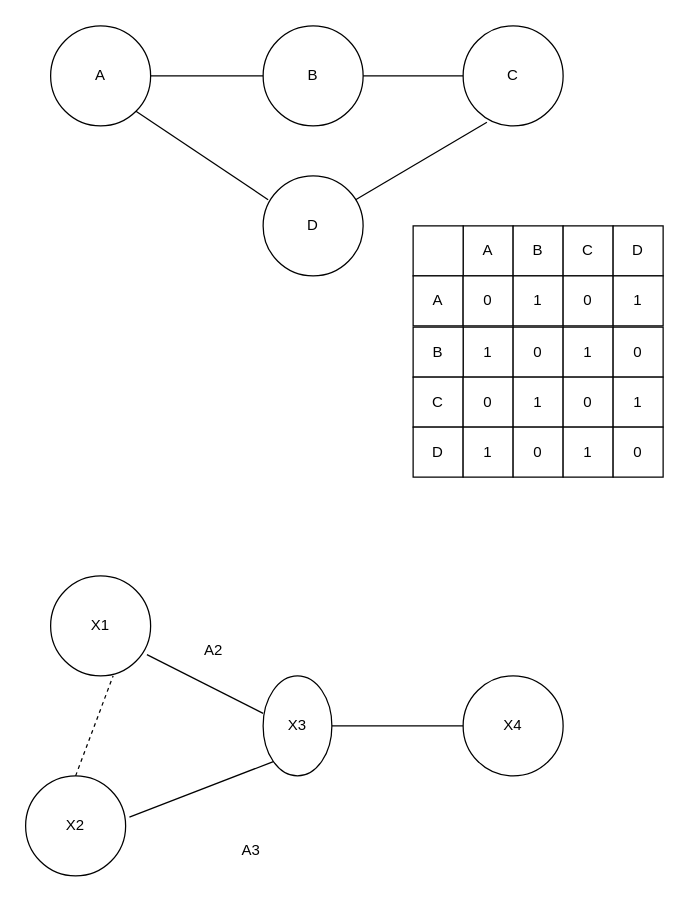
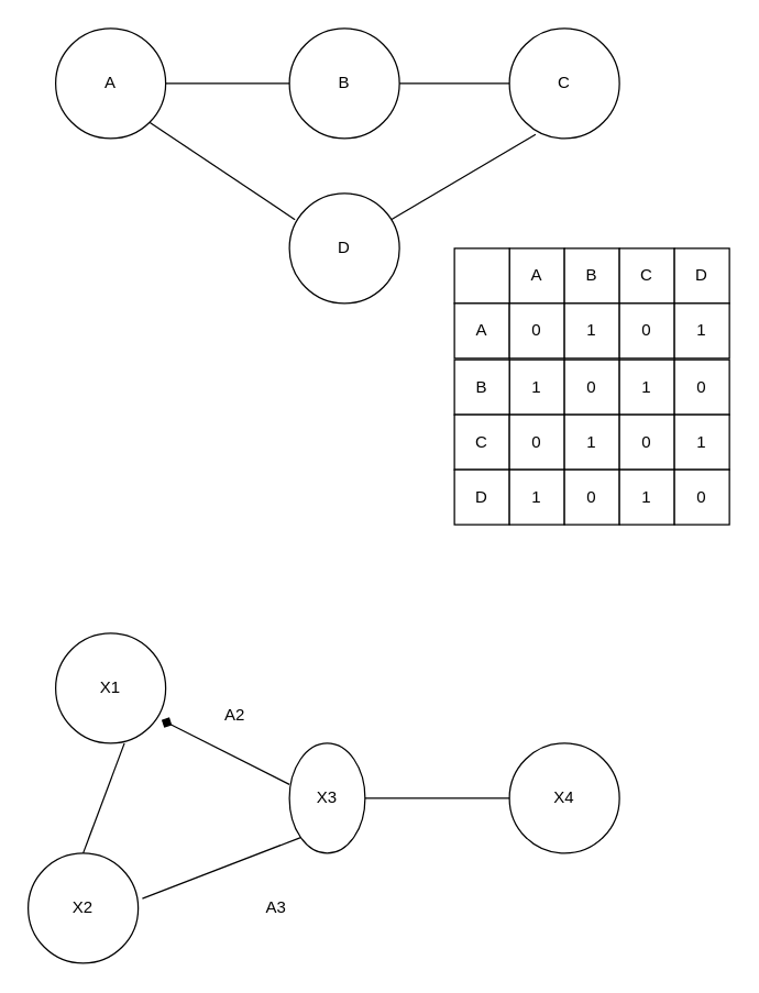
- <mxCell id="40" value="" style="endArrow=none;html=1;exitX=0;exitY=0.375;exitDx=0;exitDy=0;exitPerimeter=0;entryX=0.963;entryY=0.788;entryDx=0;entryDy=0;entryPerimeter=0;" edge="1" parent="1" source="37" target="35"><mxGeometry width="50" height="50" relative="1" as="geometry"><mxPoint x="210" y="560" as="sourcePoint" /><mxPoint x="260" y="510" as="targetPoint" /></mxGeometry></mxCell>
+ <mxCell id="40" value="" style="endArrow=diamond;html=1;exitX=0;exitY=0.375;exitDx=0;exitDy=0;exitPerimeter=0;entryX=0.963;entryY=0.788;entryDx=0;entryDy=0;entryPerimeter=0;" edge="1" parent="1" source="37" target="35"><mxGeometry width="50" height="50" relative="1" as="geometry"><mxPoint x="210" y="560" as="sourcePoint" /><mxPoint x="260" y="510" as="targetPoint" /></mxGeometry></mxCell>
- <mxCell id="41" value="" style="endArrow=none;html=1;exitX=0.5;exitY=0;exitDx=0;exitDy=0;entryX=0.625;entryY=1;entryDx=0;entryDy=0;entryPerimeter=0;dashed=1;" edge="1" parent="1" source="36" target="35"><mxGeometry width="50" height="50" relative="1" as="geometry"><mxPoint x="210" y="560" as="sourcePoint" /><mxPoint x="260" y="510" as="targetPoint" /></mxGeometry></mxCell>
+ <mxCell id="41" value="" style="endArrow=none;html=1;exitX=0.5;exitY=0;exitDx=0;exitDy=0;entryX=0.625;entryY=1;entryDx=0;entryDy=0;entryPerimeter=0;" edge="1" parent="1" source="36" target="35"><mxGeometry width="50" height="50" relative="1" as="geometry"><mxPoint x="210" y="560" as="sourcePoint" /><mxPoint x="260" y="510" as="targetPoint" /></mxGeometry></mxCell>
- <mxCell id="43" value="А3" style="text;html=1;align=center;verticalAlign=middle;resizable=0;points=[];autosize=1;strokeColor=none;fillColor=none;" vertex="1" parent="1"><mxGeometry x="180" y="665" width="40" height="30" as="geometry" /></mxCell>
+ <mxCell id="43" value="А3" style="text;html=1;align=center;verticalAlign=middle;resizable=0;points=[];autosize=1;strokeColor=none;fillColor=none;" vertex="1" parent="1"><mxGeometry x="180" y="645" width="40" height="30" as="geometry" /></mxCell>
